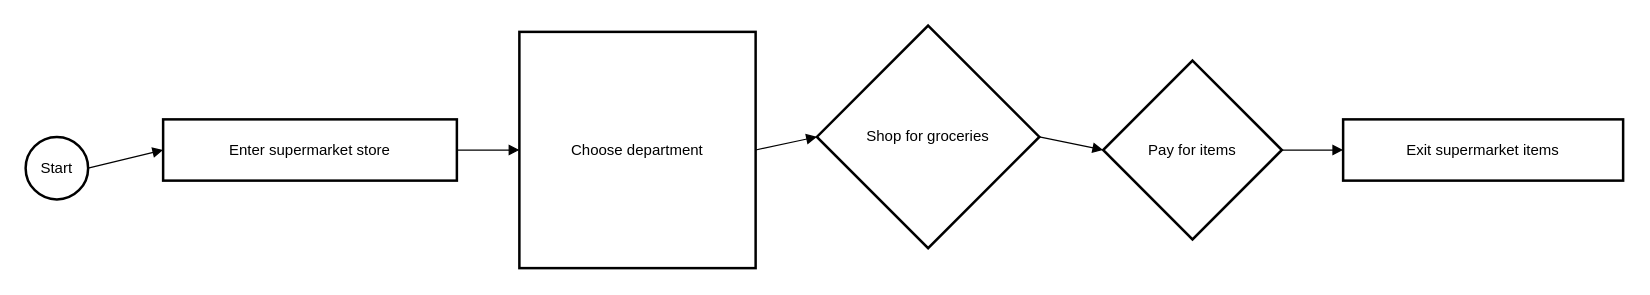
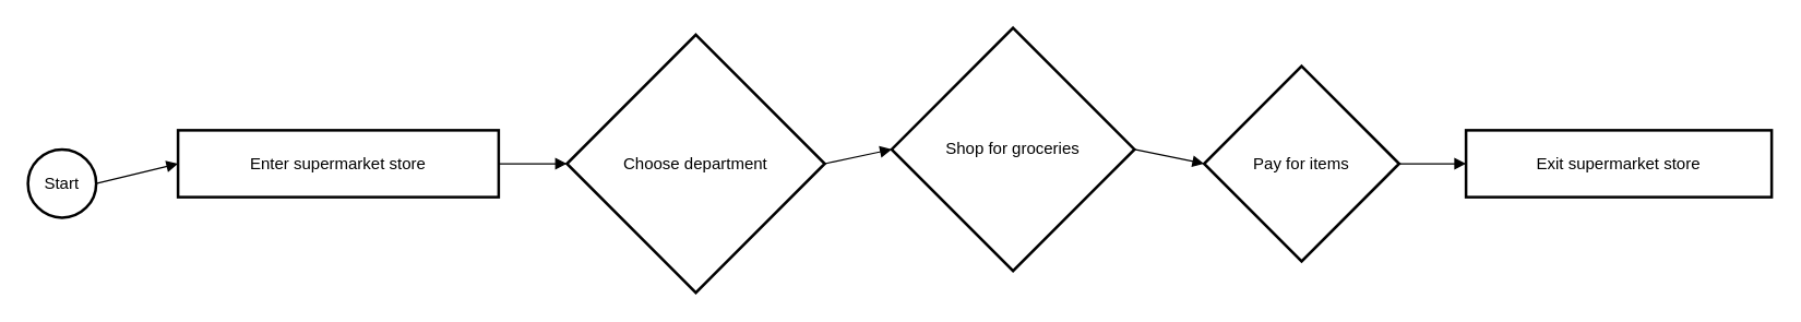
- <mxCell id="4" value="Choose department" style="strokeWidth=2;whiteSpace=wrap;rounded=0;" vertex="1" parent="1"><mxGeometry x="415" y="25" width="189" height="189" as="geometry" /></mxCell>
+ <mxCell id="4" value="Choose department" style="rhombus;strokeWidth=2;whiteSpace=wrap;" vertex="1" parent="1"><mxGeometry x="415" y="25" width="189" height="189" as="geometry" /></mxCell>
- <mxCell id="7" value="Exit supermarket items" style="whiteSpace=wrap;strokeWidth=2;" vertex="1" parent="1"><mxGeometry x="1074" y="95" width="224" height="49" as="geometry" /></mxCell>
+ <mxCell id="7" value="Exit supermarket store" style="whiteSpace=wrap;strokeWidth=2;" vertex="1" parent="1"><mxGeometry x="1074" y="95" width="224" height="49" as="geometry" /></mxCell>
